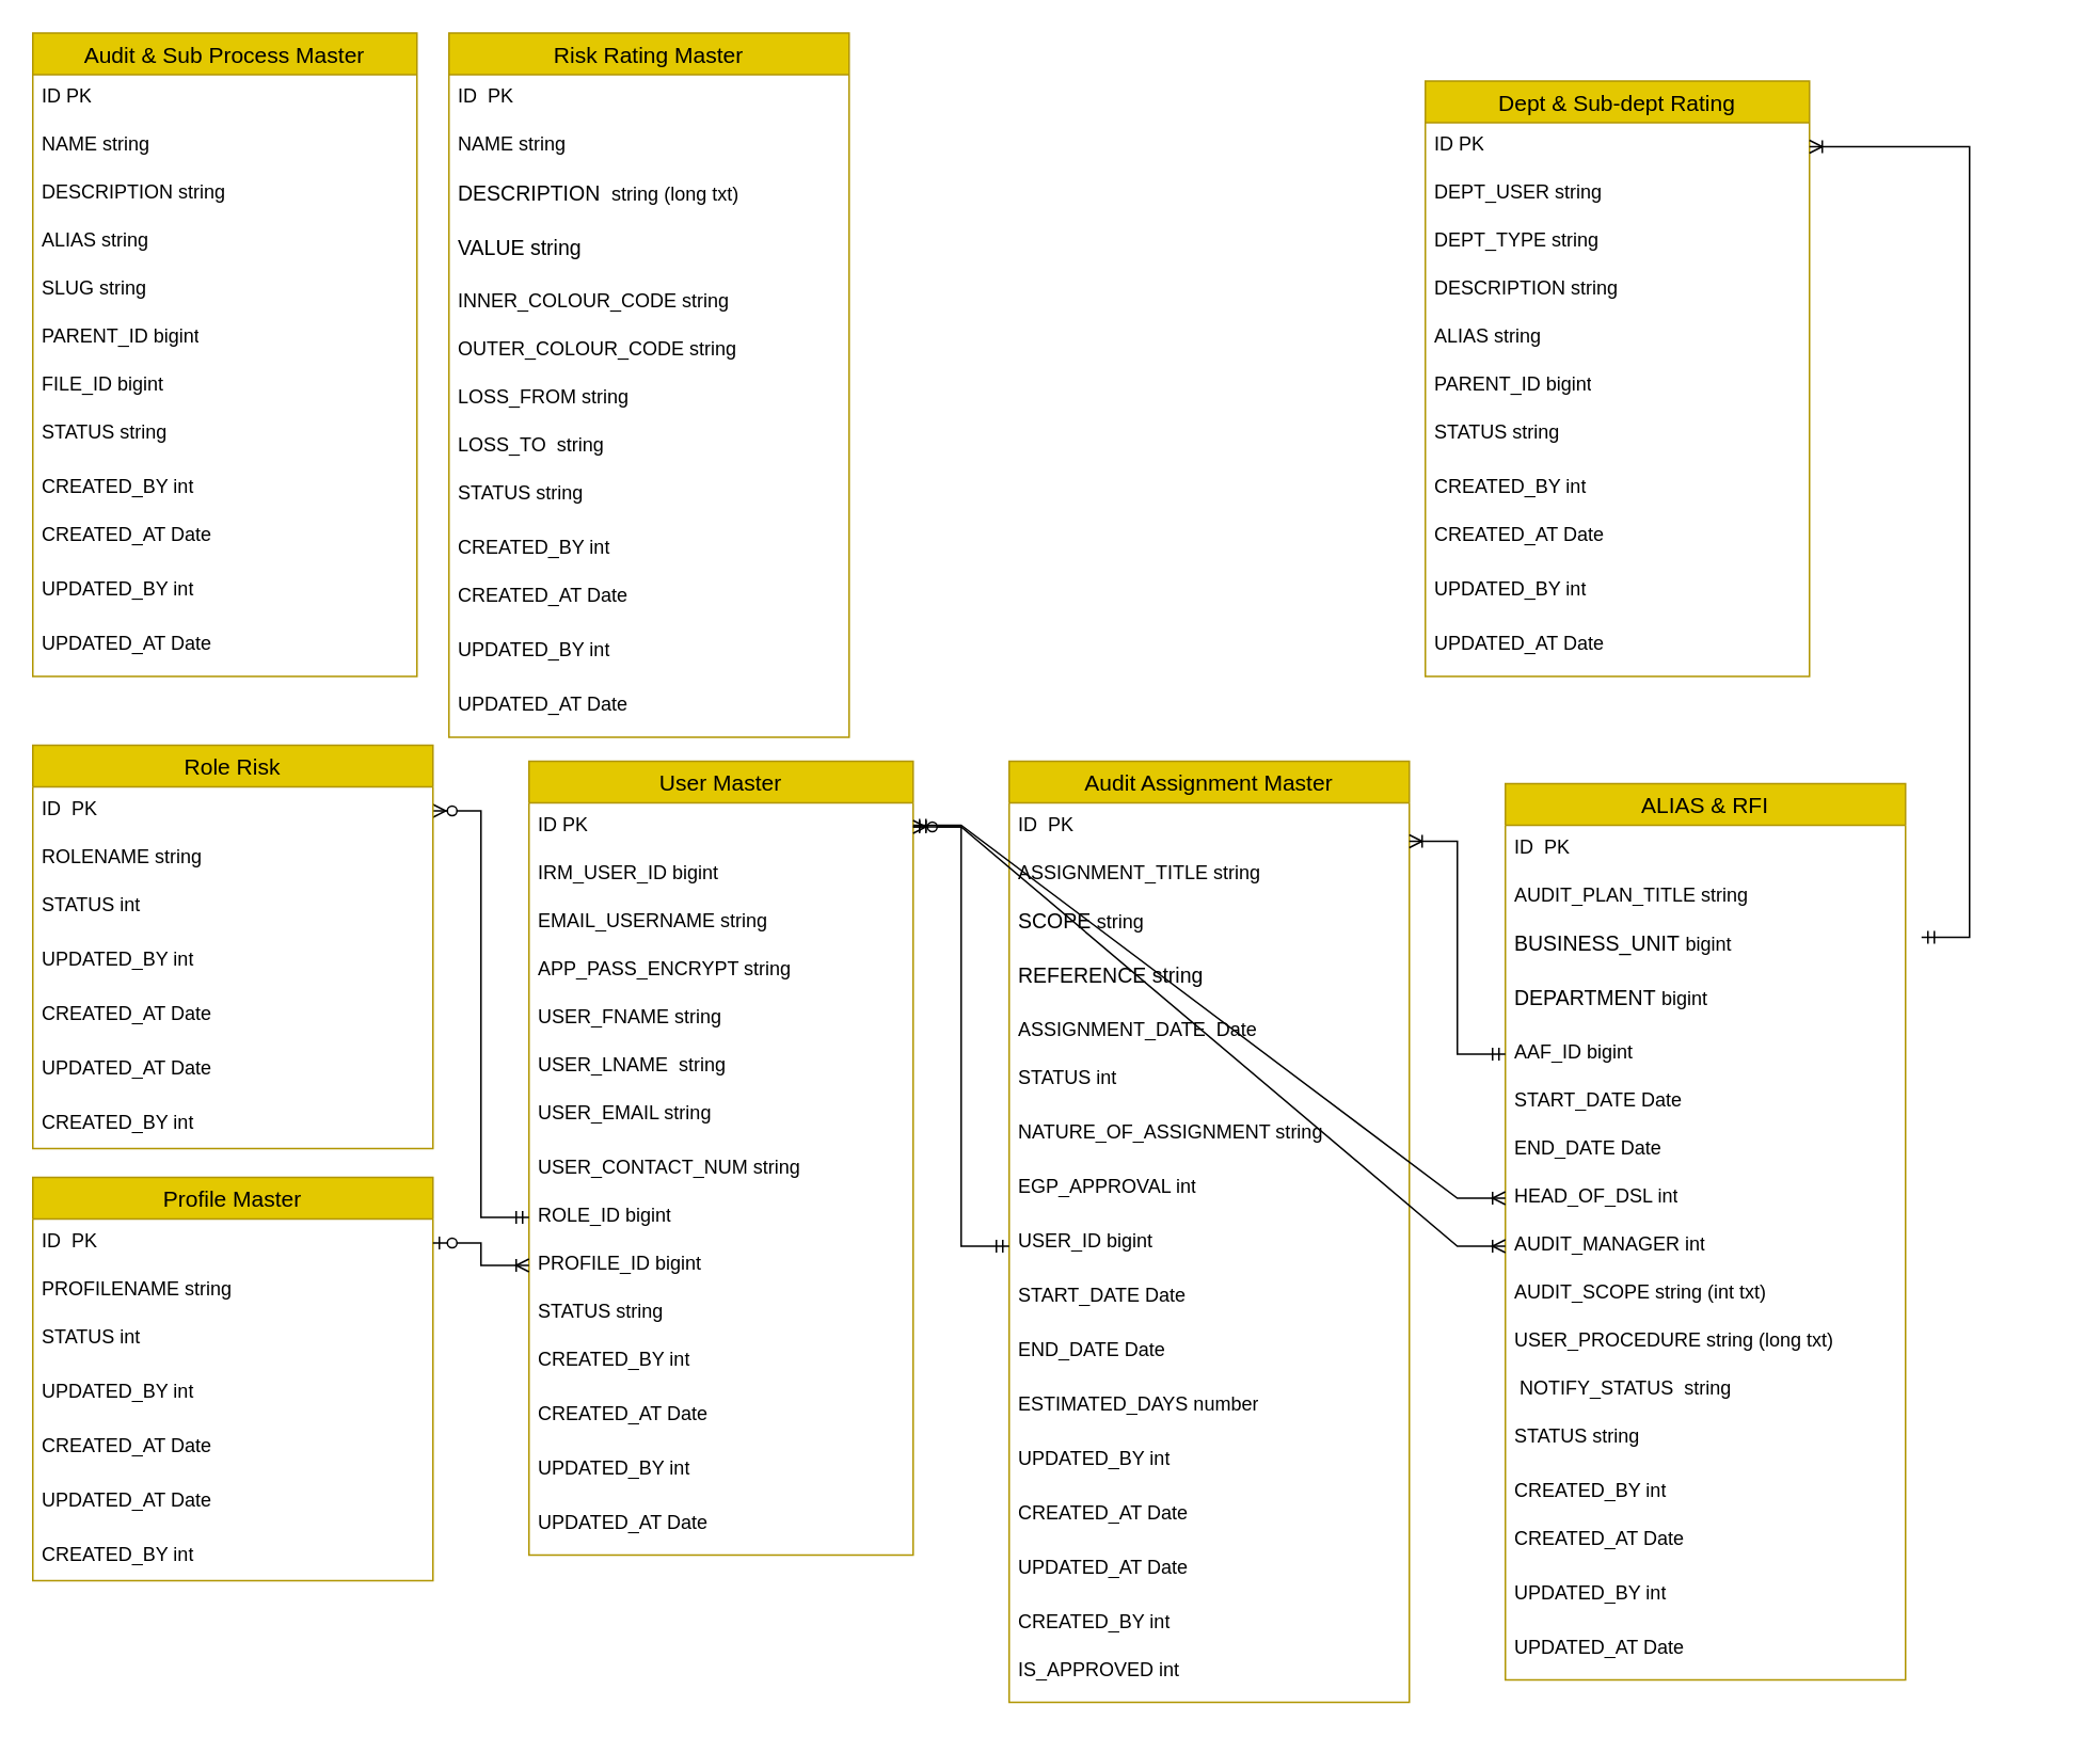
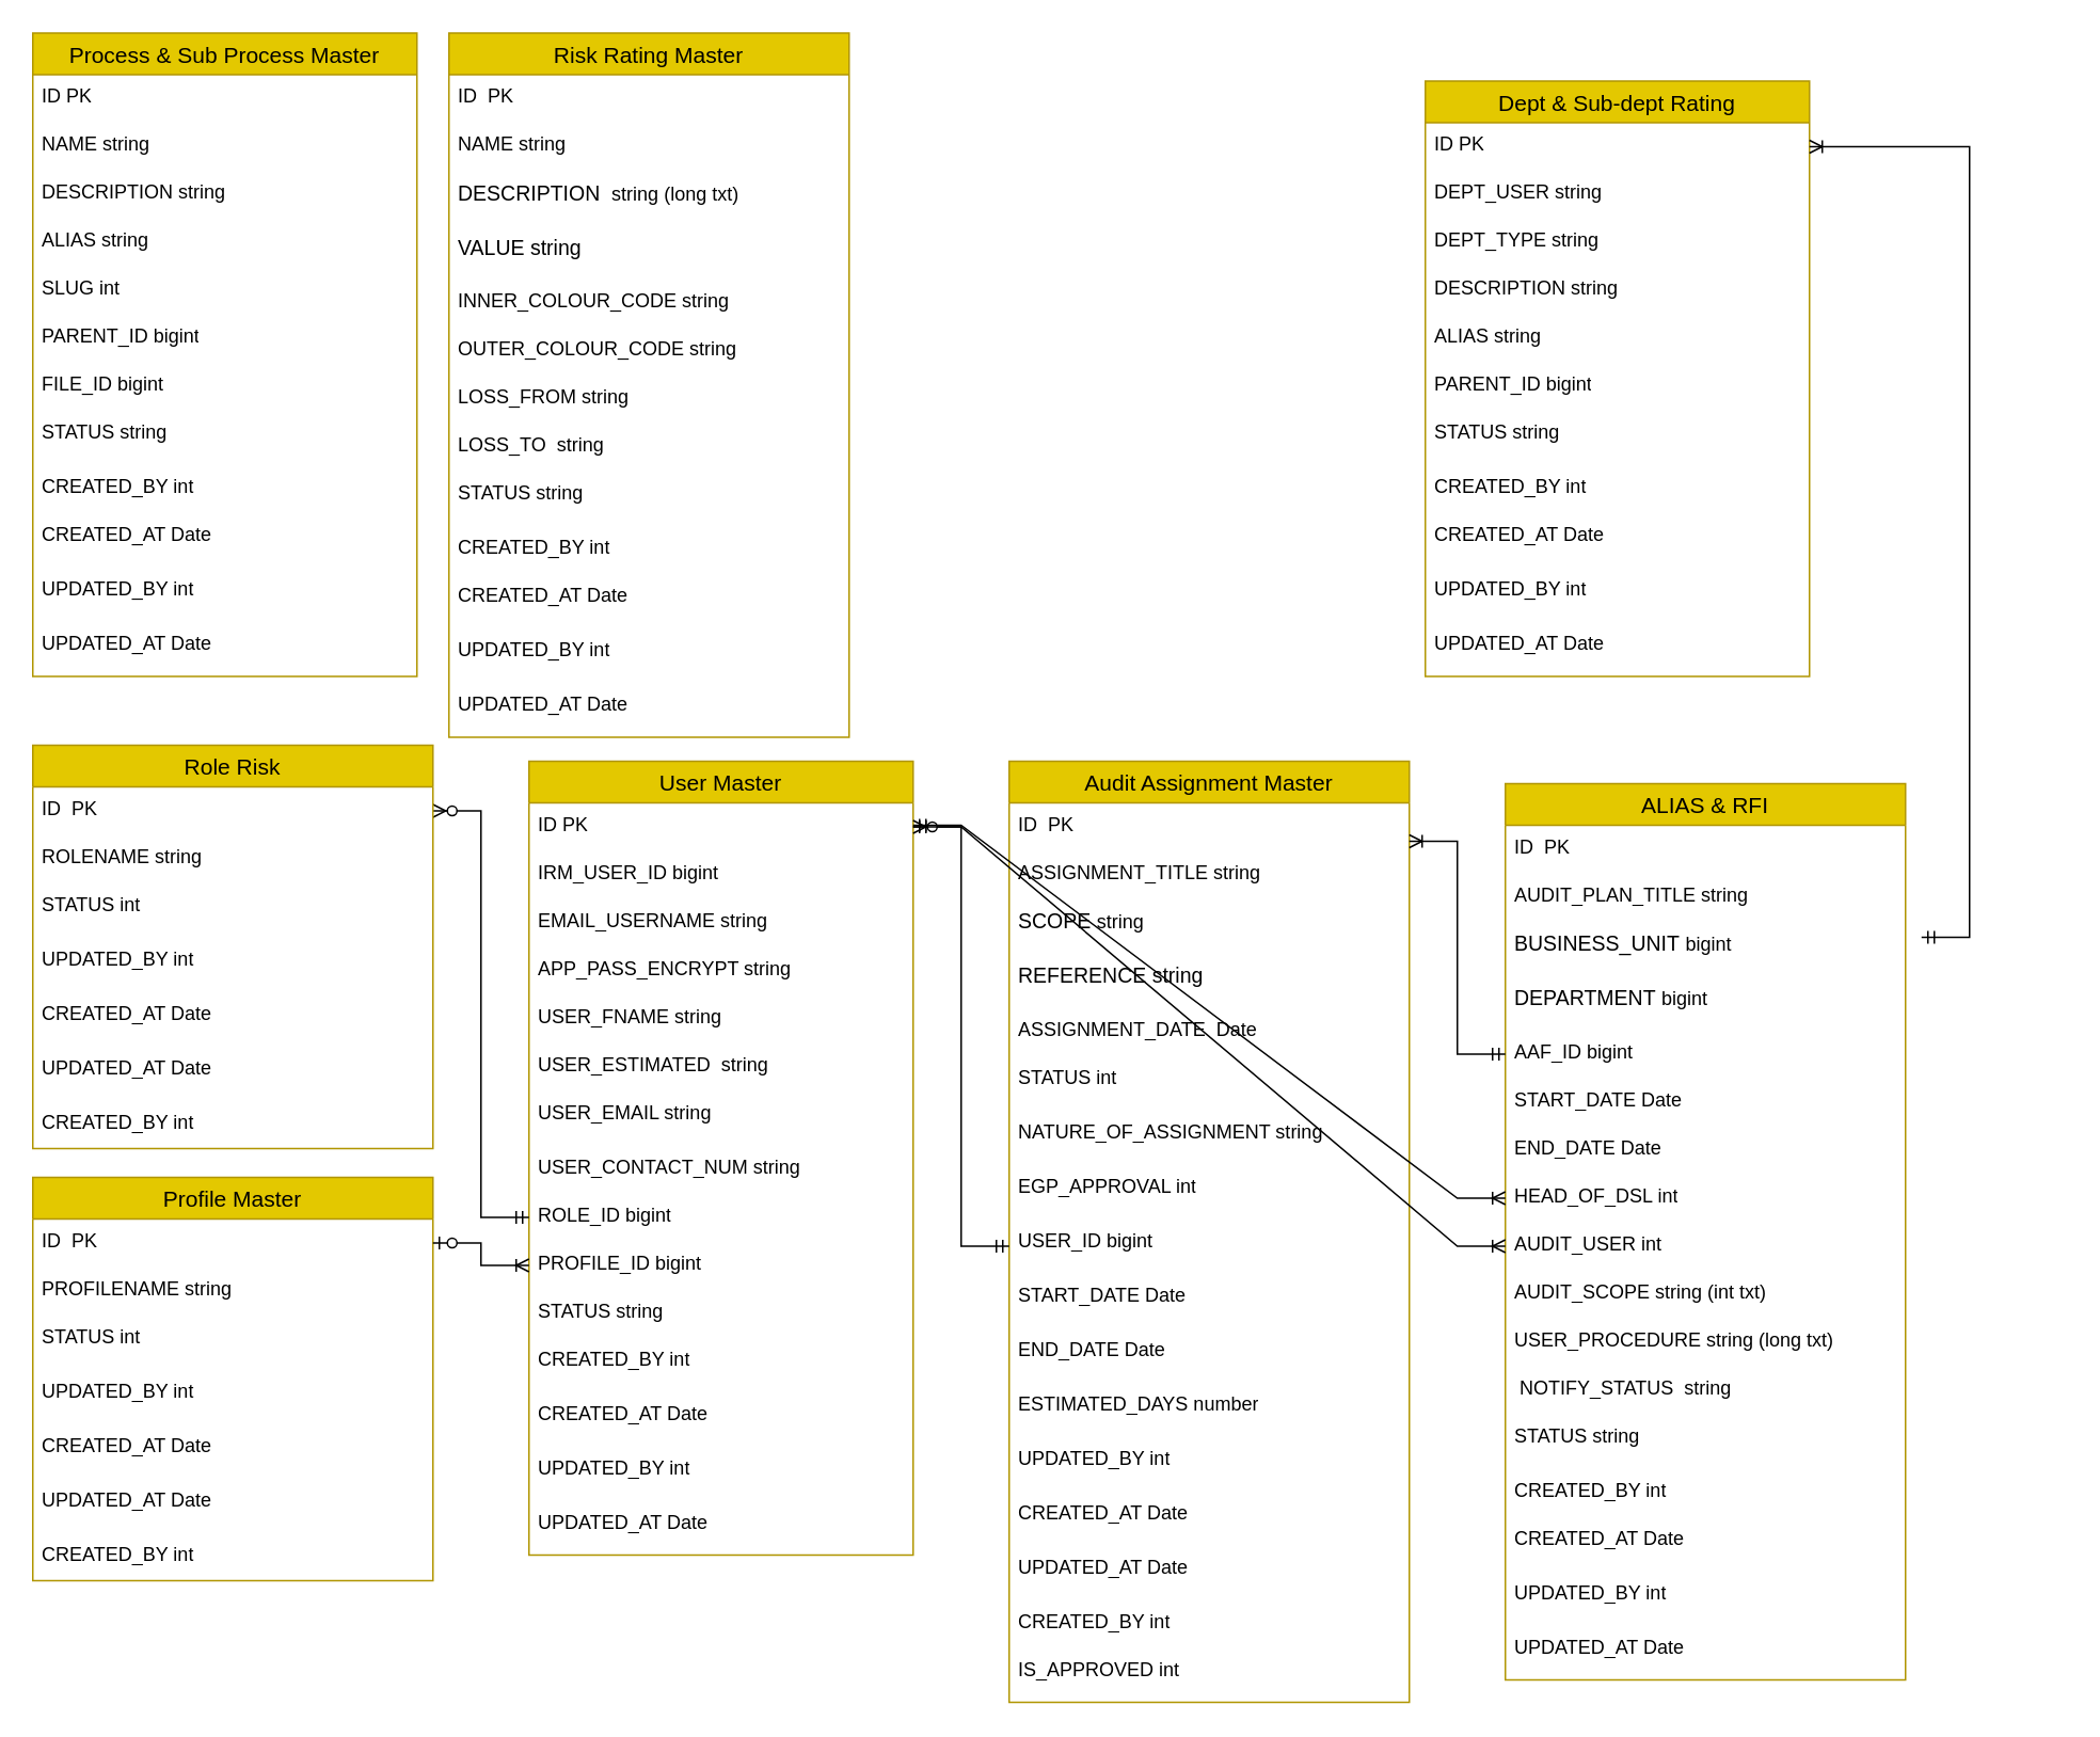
- <mxCell id="2" value="Audit &amp; Sub Process Master" style="swimlane;fontStyle=0;childLayout=stackLayout;horizontal=1;startSize=26;horizontalStack=0;resizeParent=1;resizeParentMax=0;resizeLast=0;collapsible=1;marginBottom=0;align=center;fontSize=14;fillColor=#e3c800;strokeColor=#B09500;fontColor=#000000;" parent="1" vertex="1"><mxGeometry x="20" y="20" width="240" height="402" as="geometry"><mxRectangle x="70" y="50" width="230" height="30" as="alternateBounds" /></mxGeometry></mxCell>
+ <mxCell id="2" value="Process &amp; Sub Process Master" style="swimlane;fontStyle=0;childLayout=stackLayout;horizontal=1;startSize=26;horizontalStack=0;resizeParent=1;resizeParentMax=0;resizeLast=0;collapsible=1;marginBottom=0;align=center;fontSize=14;fillColor=#e3c800;strokeColor=#B09500;fontColor=#000000;" parent="1" vertex="1"><mxGeometry x="20" y="20" width="240" height="402" as="geometry"><mxRectangle x="70" y="50" width="230" height="30" as="alternateBounds" /></mxGeometry></mxCell>
- <mxCell id="7" value="SLUG string" style="text;strokeColor=none;fillColor=none;spacingLeft=4;spacingRight=4;overflow=hidden;rotatable=0;points=[[0,0.5],[1,0.5]];portConstraint=eastwest;fontSize=12;whiteSpace=wrap;html=1;" parent="2" vertex="1"><mxGeometry y="146" width="240" height="30" as="geometry" /></mxCell>
+ <mxCell id="7" value="SLUG int" style="text;strokeColor=none;fillColor=none;spacingLeft=4;spacingRight=4;overflow=hidden;rotatable=0;points=[[0,0.5],[1,0.5]];portConstraint=eastwest;fontSize=12;whiteSpace=wrap;html=1;" parent="2" vertex="1"><mxGeometry y="146" width="240" height="30" as="geometry" /></mxCell>
- <mxCell id="65" value="USER_LNAME&amp;nbsp; string" style="text;strokeColor=none;fillColor=none;spacingLeft=4;spacingRight=4;overflow=hidden;rotatable=0;points=[[0,0.5],[1,0.5]];portConstraint=eastwest;fontSize=12;whiteSpace=wrap;html=1;" parent="59" vertex="1"><mxGeometry y="176" width="240" height="30" as="geometry" /></mxCell>
+ <mxCell id="65" value="USER_ESTIMATED&amp;nbsp; string" style="text;strokeColor=none;fillColor=none;spacingLeft=4;spacingRight=4;overflow=hidden;rotatable=0;points=[[0,0.5],[1,0.5]];portConstraint=eastwest;fontSize=12;whiteSpace=wrap;html=1;" parent="59" vertex="1"><mxGeometry y="176" width="240" height="30" as="geometry" /></mxCell>
- <mxCell id="103" value="AUDIT_MANAGER int" style="text;strokeColor=none;fillColor=none;spacingLeft=4;spacingRight=4;overflow=hidden;rotatable=0;points=[[0,0.5],[1,0.5]];portConstraint=eastwest;fontSize=12;whiteSpace=wrap;html=1;" parent="94" vertex="1"><mxGeometry y="274" width="250" height="30" as="geometry" /></mxCell>
+ <mxCell id="103" value="AUDIT_USER int" style="text;strokeColor=none;fillColor=none;spacingLeft=4;spacingRight=4;overflow=hidden;rotatable=0;points=[[0,0.5],[1,0.5]];portConstraint=eastwest;fontSize=12;whiteSpace=wrap;html=1;" parent="94" vertex="1"><mxGeometry y="274" width="250" height="30" as="geometry" /></mxCell>
